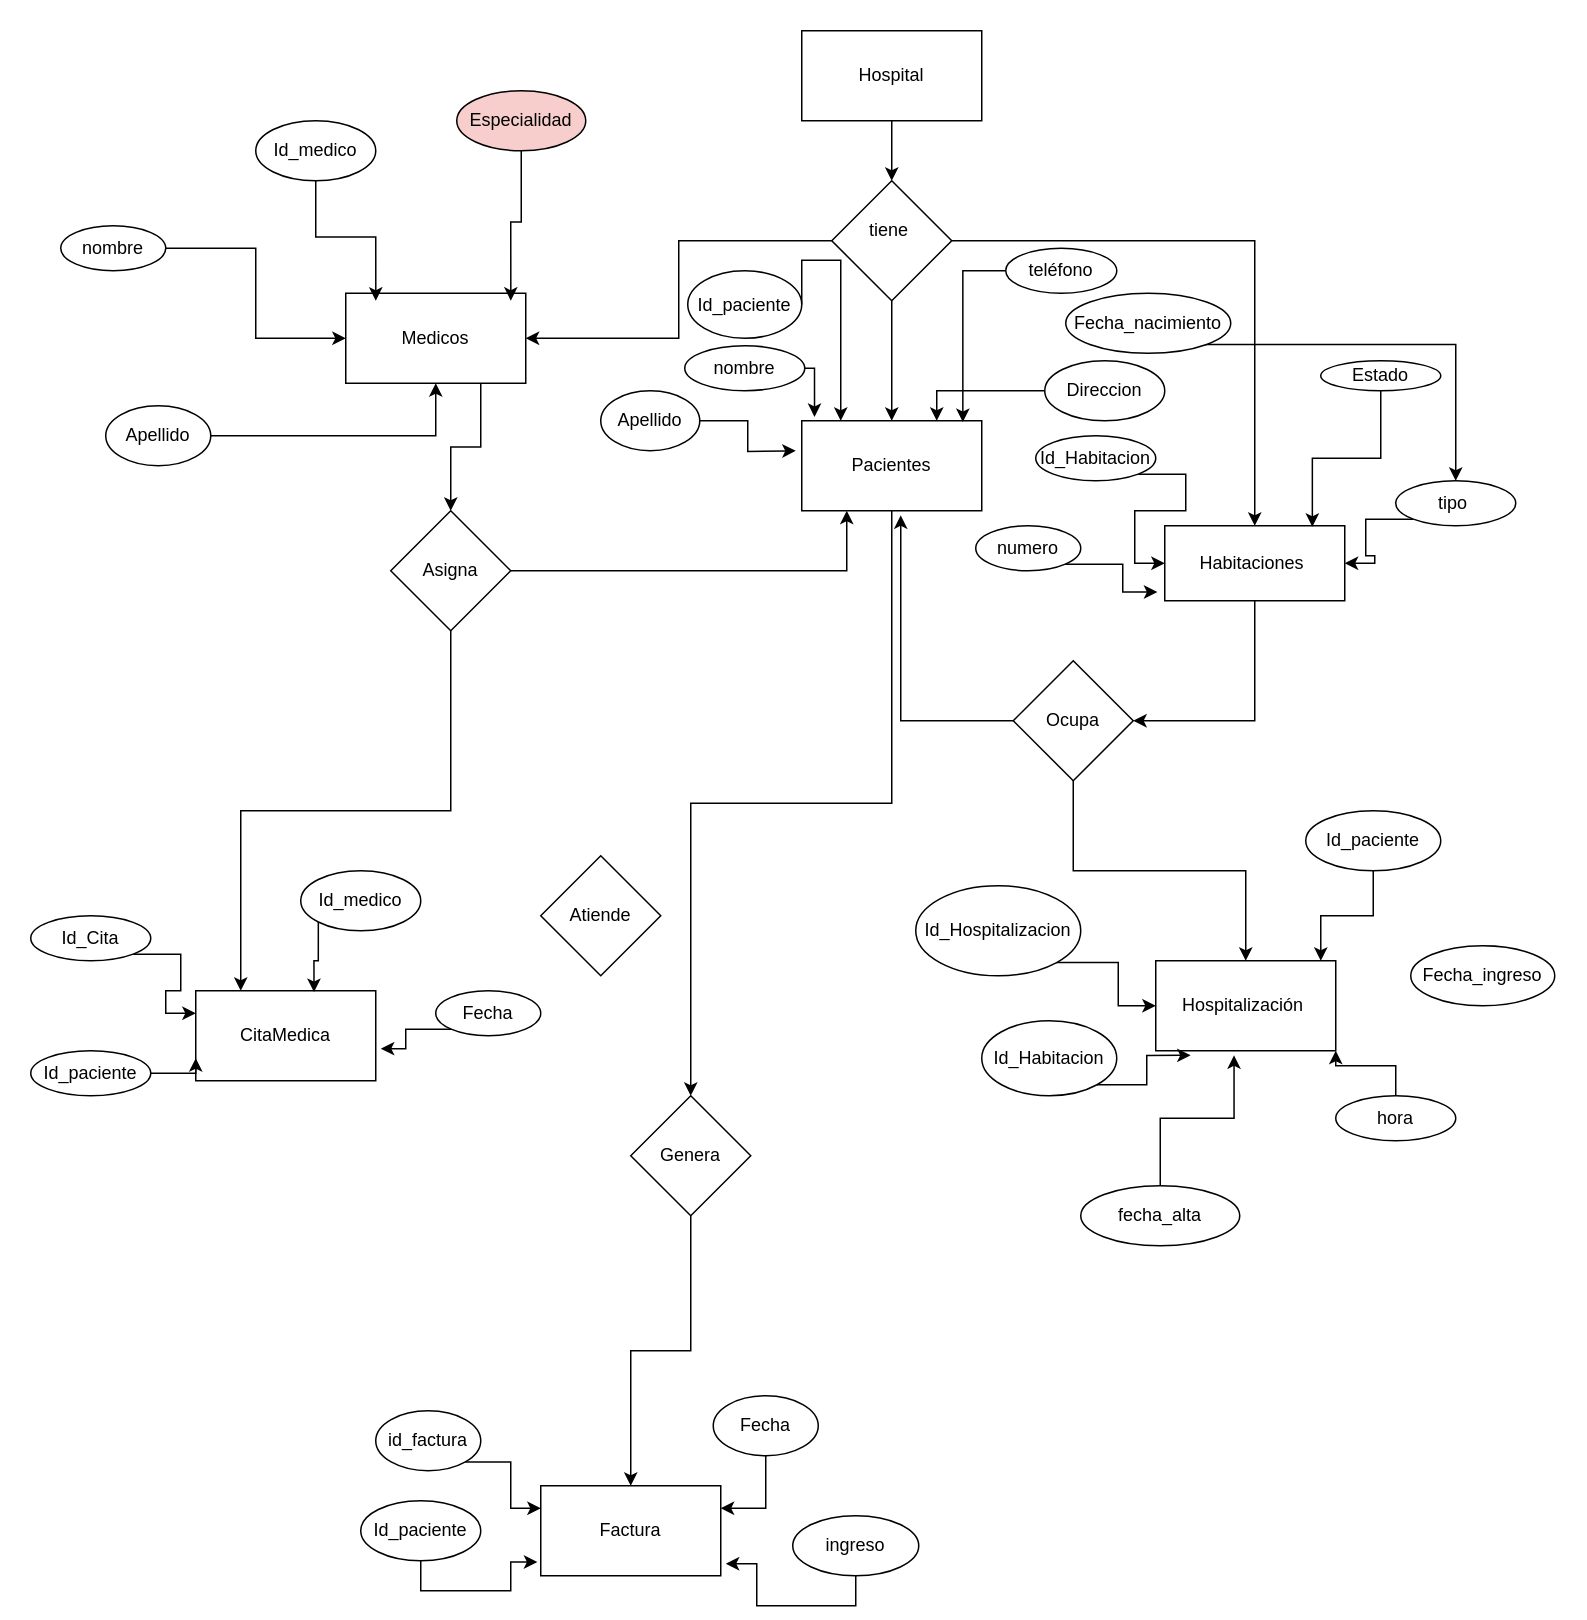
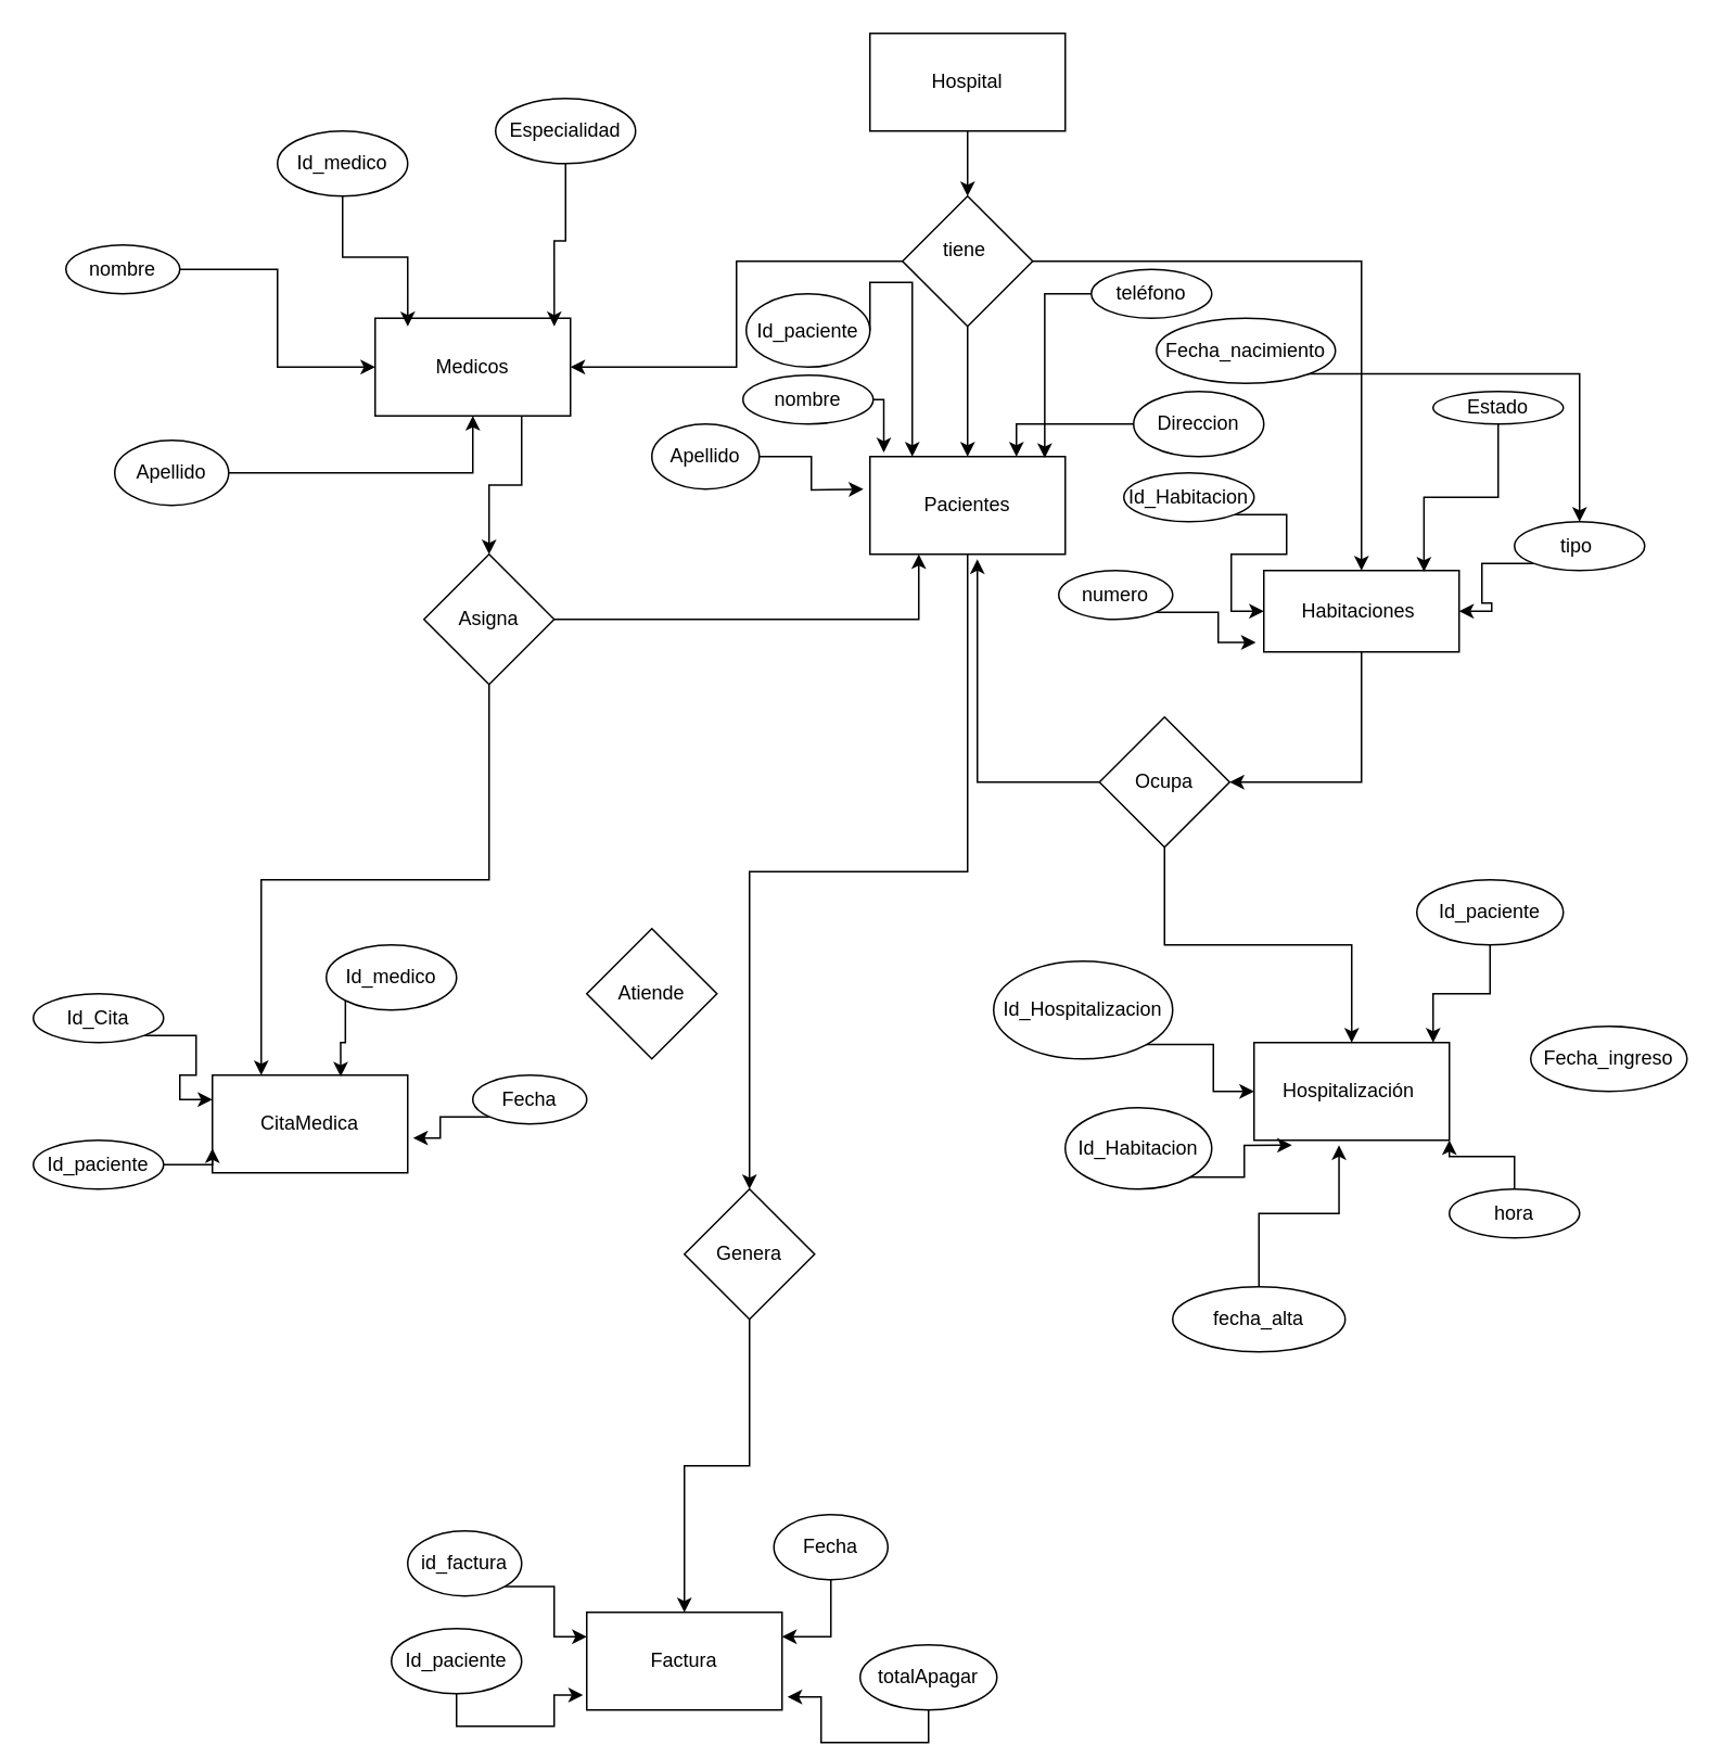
- <mxCell id="43" value="&lt;font style=&quot;vertical-align: inherit;&quot;&gt;&lt;font style=&quot;vertical-align: inherit;&quot;&gt;Especialidad&lt;/font&gt;&lt;/font&gt;" style="ellipse;whiteSpace=wrap;html=1;fillColor=#f8cecc;" vertex="1" parent="1"><mxGeometry x="304" y="60" width="86" height="40" as="geometry" /></mxCell>
+ <mxCell id="43" value="&lt;font style=&quot;vertical-align: inherit;&quot;&gt;&lt;font style=&quot;vertical-align: inherit;&quot;&gt;Especialidad&lt;/font&gt;&lt;/font&gt;" style="ellipse;whiteSpace=wrap;html=1;" vertex="1" parent="1"><mxGeometry x="304" y="60" width="86" height="40" as="geometry" /></mxCell>
- <mxCell id="67" value="&lt;font style=&quot;vertical-align: inherit;&quot;&gt;&lt;font style=&quot;vertical-align: inherit;&quot;&gt;ingreso&lt;/font&gt;&lt;/font&gt;" style="ellipse;whiteSpace=wrap;html=1;" vertex="1" parent="1"><mxGeometry x="528" y="1010" width="84" height="40" as="geometry" /></mxCell>
+ <mxCell id="67" value="&lt;font style=&quot;vertical-align: inherit;&quot;&gt;&lt;font style=&quot;vertical-align: inherit;&quot;&gt;totalApagar&lt;/font&gt;&lt;/font&gt;" style="ellipse;whiteSpace=wrap;html=1;" vertex="1" parent="1"><mxGeometry x="528" y="1010" width="84" height="40" as="geometry" /></mxCell>
